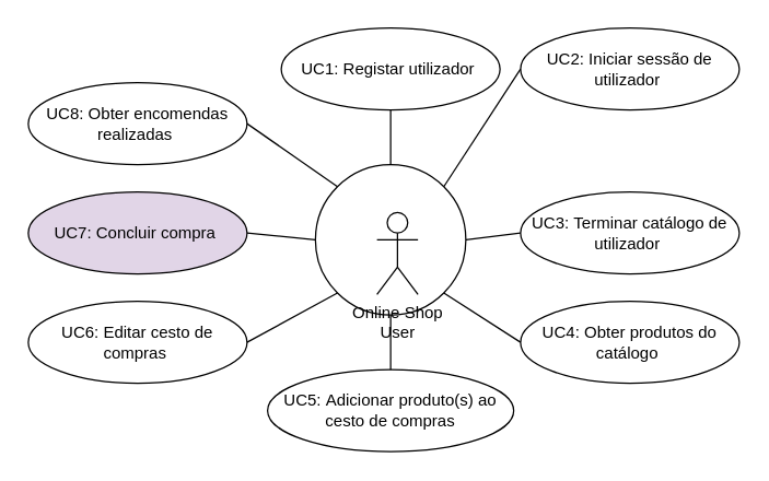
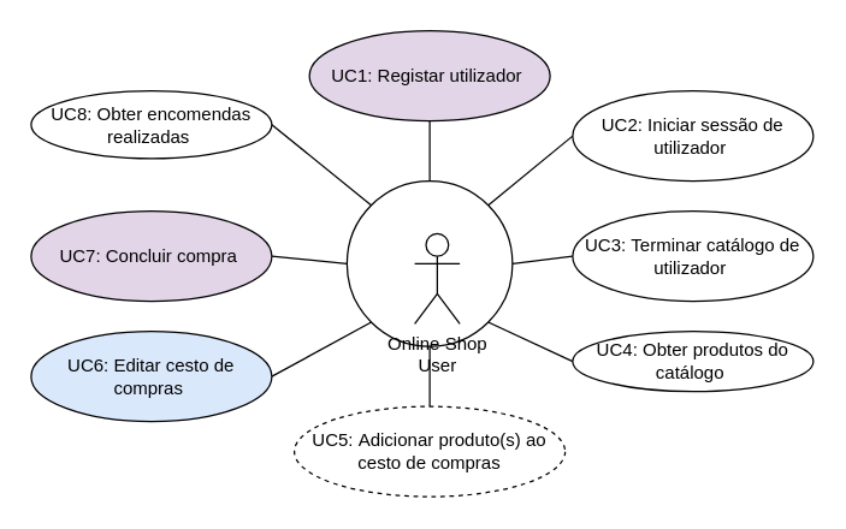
- <mxCell id="7" value="UC1:&amp;nbsp;Registar utilizador&amp;nbsp;" style="ellipse;whiteSpace=wrap;html=1;" vertex="1" parent="1"><mxGeometry x="205" y="20" width="160" height="60" as="geometry" /></mxCell>
+ <mxCell id="7" value="UC1:&amp;nbsp;Registar utilizador&amp;nbsp;" style="ellipse;whiteSpace=wrap;html=1;fillColor=#e1d5e7;" vertex="1" parent="1"><mxGeometry x="205" y="20" width="160" height="60" as="geometry" /></mxCell>
- <mxCell id="8" value="UC2:&amp;nbsp;Iniciar sessão de utilizador&amp;nbsp;" style="ellipse;whiteSpace=wrap;html=1;" vertex="1" parent="1"><mxGeometry x="380" y="20" width="160" height="60" as="geometry" /></mxCell>
+ <mxCell id="8" value="UC2:&amp;nbsp;Iniciar sessão de utilizador&amp;nbsp;" style="ellipse;whiteSpace=wrap;html=1;" vertex="1" parent="1"><mxGeometry x="380" y="60" width="160" height="60" as="geometry" /></mxCell>
- <mxCell id="4" value="UC8:&amp;nbsp;Obter encomendas realizadas&amp;nbsp;" style="ellipse;whiteSpace=wrap;html=1;" vertex="1" parent="1"><mxGeometry x="20" y="60" width="160" height="60" as="geometry" /></mxCell>
+ <mxCell id="4" value="UC8:&amp;nbsp;Obter encomendas realizadas&amp;nbsp;" style="ellipse;whiteSpace=wrap;html=1;" vertex="1" parent="1"><mxGeometry x="20" y="60" width="160" height="45" as="geometry" /></mxCell>
- <mxCell id="6" value="UC6:&amp;nbsp;Editar cesto de compras&amp;nbsp;" style="ellipse;whiteSpace=wrap;html=1;" vertex="1" parent="1"><mxGeometry x="20" y="220" width="160" height="60" as="geometry" /></mxCell>
+ <mxCell id="6" value="UC6:&amp;nbsp;Editar cesto de compras&amp;nbsp;" style="ellipse;whiteSpace=wrap;html=1;fillColor=#dae8fc;" vertex="1" parent="1"><mxGeometry x="20" y="220" width="160" height="60" as="geometry" /></mxCell>
- <mxCell id="10" value="UC4:&amp;nbsp;Obter produtos do catálogo&amp;nbsp;" style="ellipse;whiteSpace=wrap;html=1;" vertex="1" parent="1"><mxGeometry x="380" y="220" width="160" height="60" as="geometry" /></mxCell>
+ <mxCell id="10" value="UC4:&amp;nbsp;Obter produtos do catálogo&amp;nbsp;" style="ellipse;whiteSpace=wrap;html=1;" vertex="1" parent="1"><mxGeometry x="380" y="220" width="160" height="40" as="geometry" /></mxCell>
- <mxCell id="11" value="UC5:&amp;nbsp;Adicionar produto(s) ao cesto de compras" style="ellipse;whiteSpace=wrap;html=1;" vertex="1" parent="1"><mxGeometry x="195" y="270" width="180" height="60" as="geometry" /></mxCell>
+ <mxCell id="11" value="UC5:&amp;nbsp;Adicionar produto(s) ao cesto de compras" style="ellipse;whiteSpace=wrap;html=1;dashed=1;" vertex="1" parent="1"><mxGeometry x="195" y="270" width="180" height="60" as="geometry" /></mxCell>
